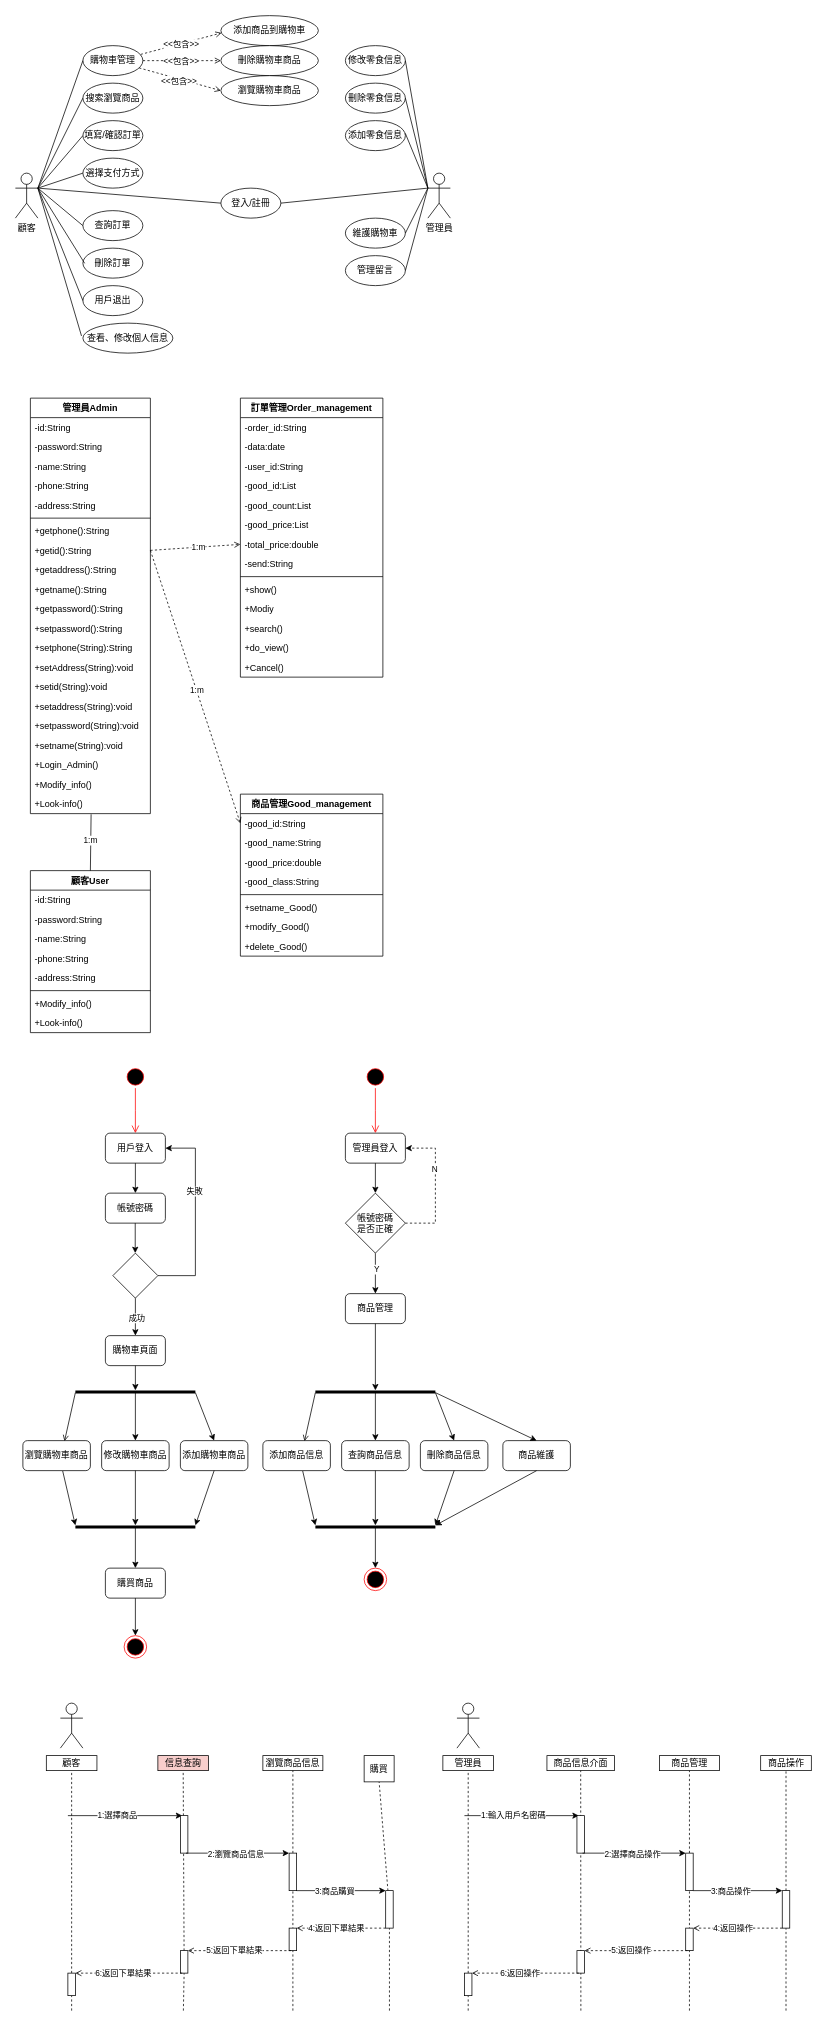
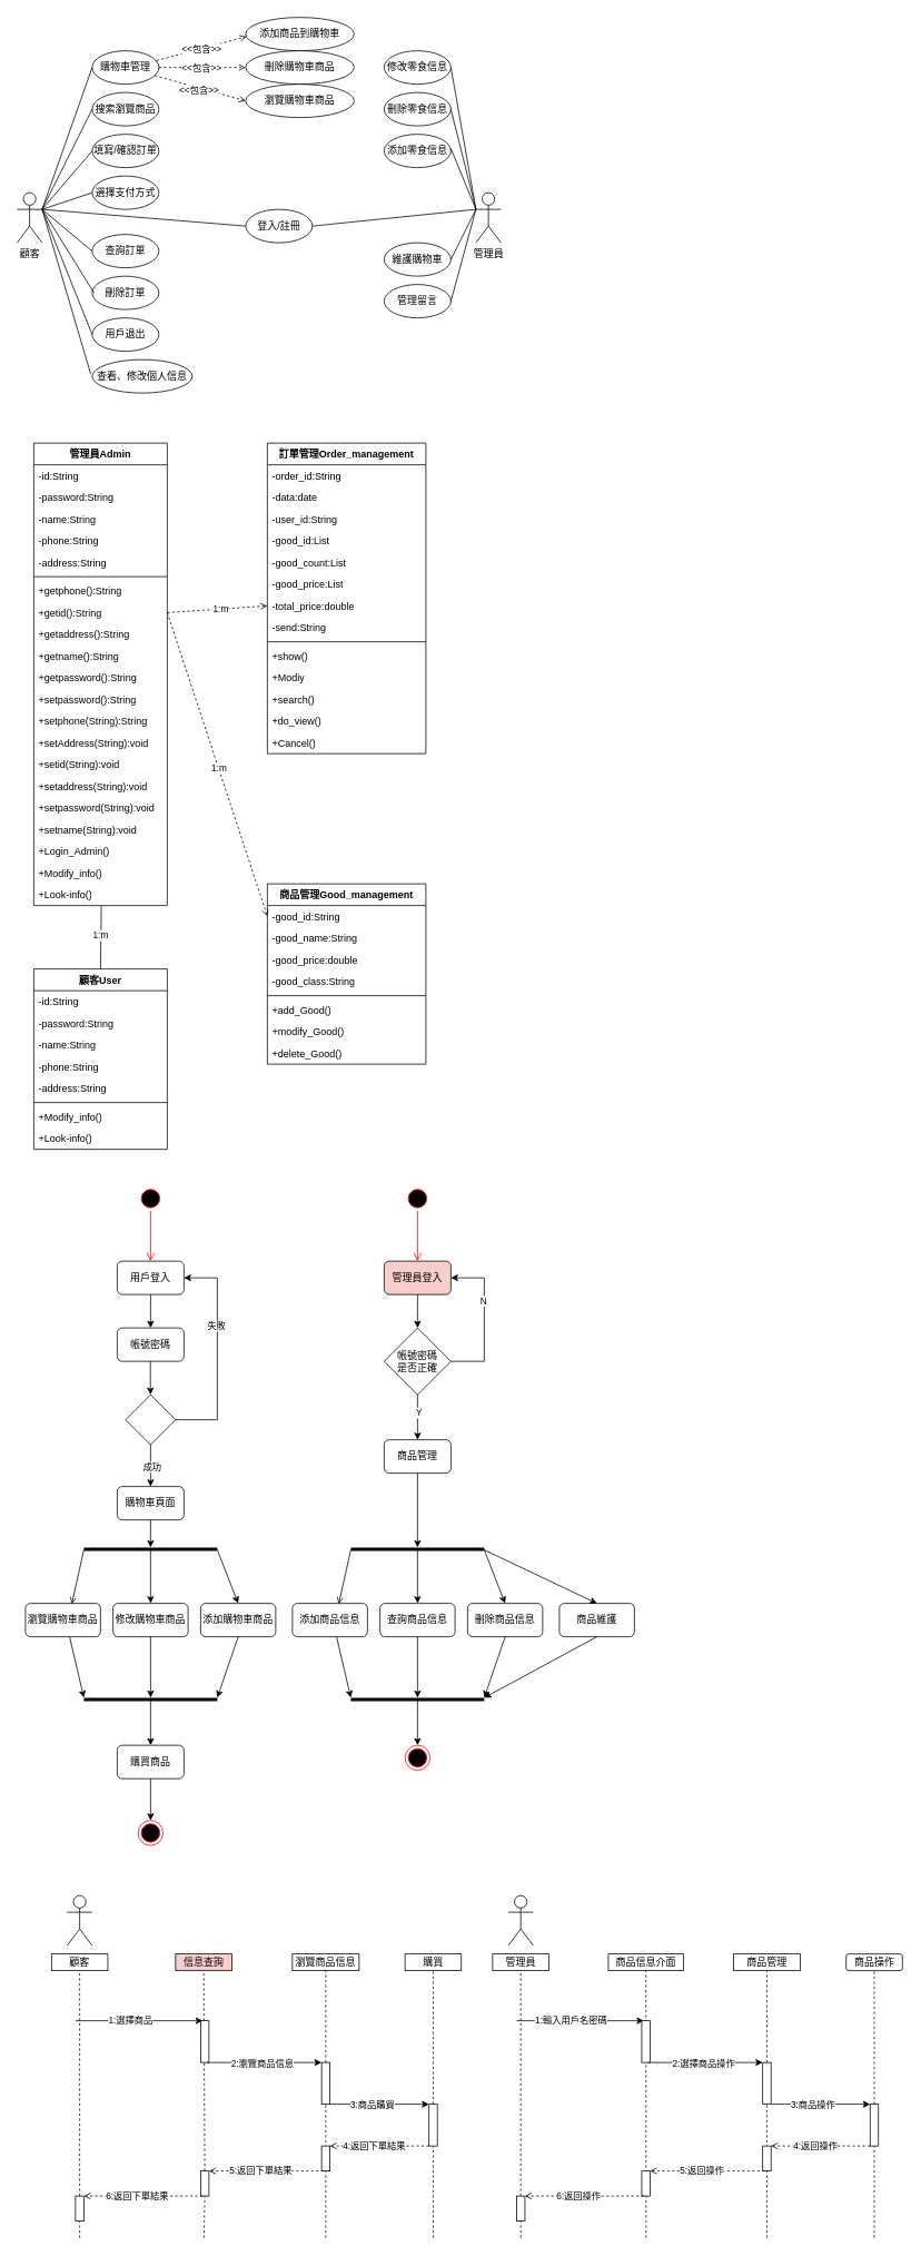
- <mxCell id="96" value="+setname_Good()" style="text;strokeColor=none;fillColor=none;align=left;verticalAlign=top;spacingLeft=4;spacingRight=4;overflow=hidden;rotatable=0;points=[[0,0.5],[1,0.5]];portConstraint=eastwest;whiteSpace=wrap;html=1;" vertex="1" parent="90"><mxGeometry y="138" width="190" height="26" as="geometry" /></mxCell>
+ <mxCell id="96" value="+add_Good()" style="text;strokeColor=none;fillColor=none;align=left;verticalAlign=top;spacingLeft=4;spacingRight=4;overflow=hidden;rotatable=0;points=[[0,0.5],[1,0.5]];portConstraint=eastwest;whiteSpace=wrap;html=1;" vertex="1" parent="90"><mxGeometry y="138" width="190" height="26" as="geometry" /></mxCell>
- <mxCell id="131" value="管理員登入" style="rounded=1;whiteSpace=wrap;html=1;" vertex="1" parent="1"><mxGeometry x="460" y="1510" width="80" height="40" as="geometry" /></mxCell>
+ <mxCell id="131" value="管理員登入" style="rounded=1;whiteSpace=wrap;html=1;fillColor=#f8cecc;" vertex="1" parent="1"><mxGeometry x="460" y="1510" width="80" height="40" as="geometry" /></mxCell>
- <mxCell id="142" value="" style="endArrow=classic;html=1;rounded=0;exitX=1;exitY=0.5;exitDx=0;exitDy=0;entryX=1;entryY=0.5;entryDx=0;entryDy=0;dashed=1;" edge="1" parent="1" source="154" target="131"><mxGeometry width="50" height="50" relative="1" as="geometry"><mxPoint x="540" y="1610" as="sourcePoint" /><mxPoint x="580" y="1530" as="targetPoint" /><Array as="points"><mxPoint x="580" y="1630" /><mxPoint x="580" y="1530" /></Array></mxGeometry></mxCell>
+ <mxCell id="142" value="" style="endArrow=classic;html=1;rounded=0;exitX=1;exitY=0.5;exitDx=0;exitDy=0;entryX=1;entryY=0.5;entryDx=0;entryDy=0;" edge="1" parent="1" source="154" target="131"><mxGeometry width="50" height="50" relative="1" as="geometry"><mxPoint x="540" y="1610" as="sourcePoint" /><mxPoint x="580" y="1530" as="targetPoint" /><Array as="points"><mxPoint x="580" y="1630" /><mxPoint x="580" y="1530" /></Array></mxGeometry></mxCell>
- <mxCell id="194" value="商品操作" style="rounded=0;whiteSpace=wrap;html=1;" vertex="1" parent="1"><mxGeometry x="1013.75" y="2340" width="67.5" height="20" as="geometry" /></mxCell>
+ <mxCell id="194" value="商品操作" style="whiteSpace=wrap;html=1;rounded=1;" vertex="1" parent="1"><mxGeometry x="1013.75" y="2340" width="67.5" height="20" as="geometry" /></mxCell>
- <mxCell id="163" value="購買" style="rounded=0;whiteSpace=wrap;html=1;" vertex="1" parent="1"><mxGeometry x="485" y="2340" width="40" height="35" as="geometry" /></mxCell>
+ <mxCell id="163" value="購買" style="rounded=0;whiteSpace=wrap;html=1;" vertex="1" parent="1"><mxGeometry x="485" y="2340" width="67.5" height="20" as="geometry" /></mxCell>
